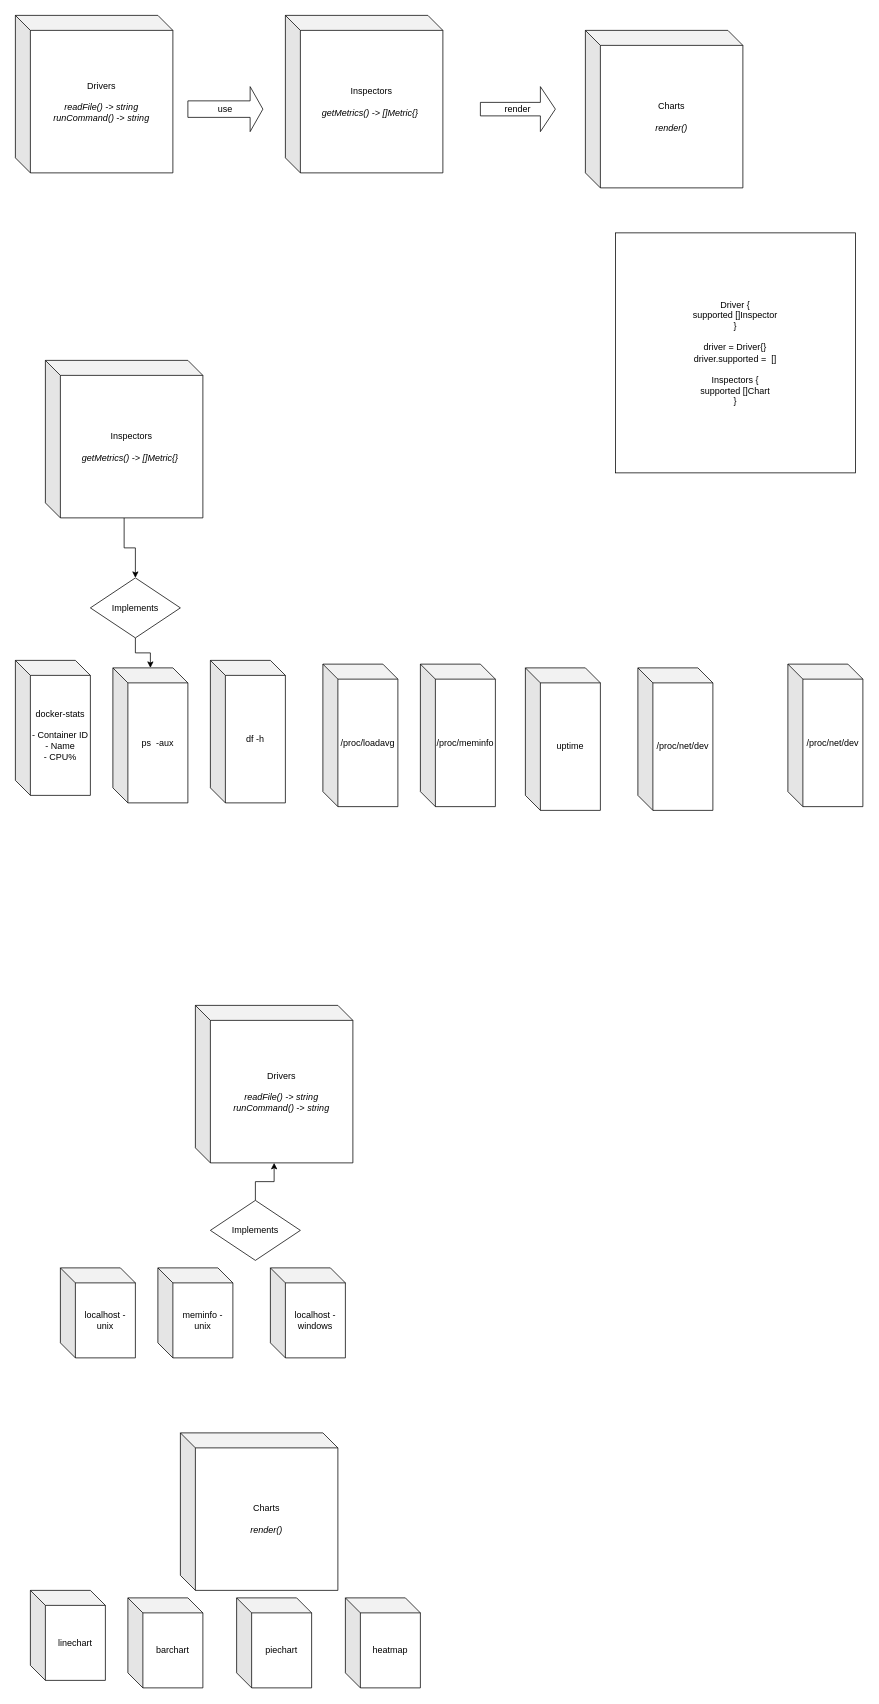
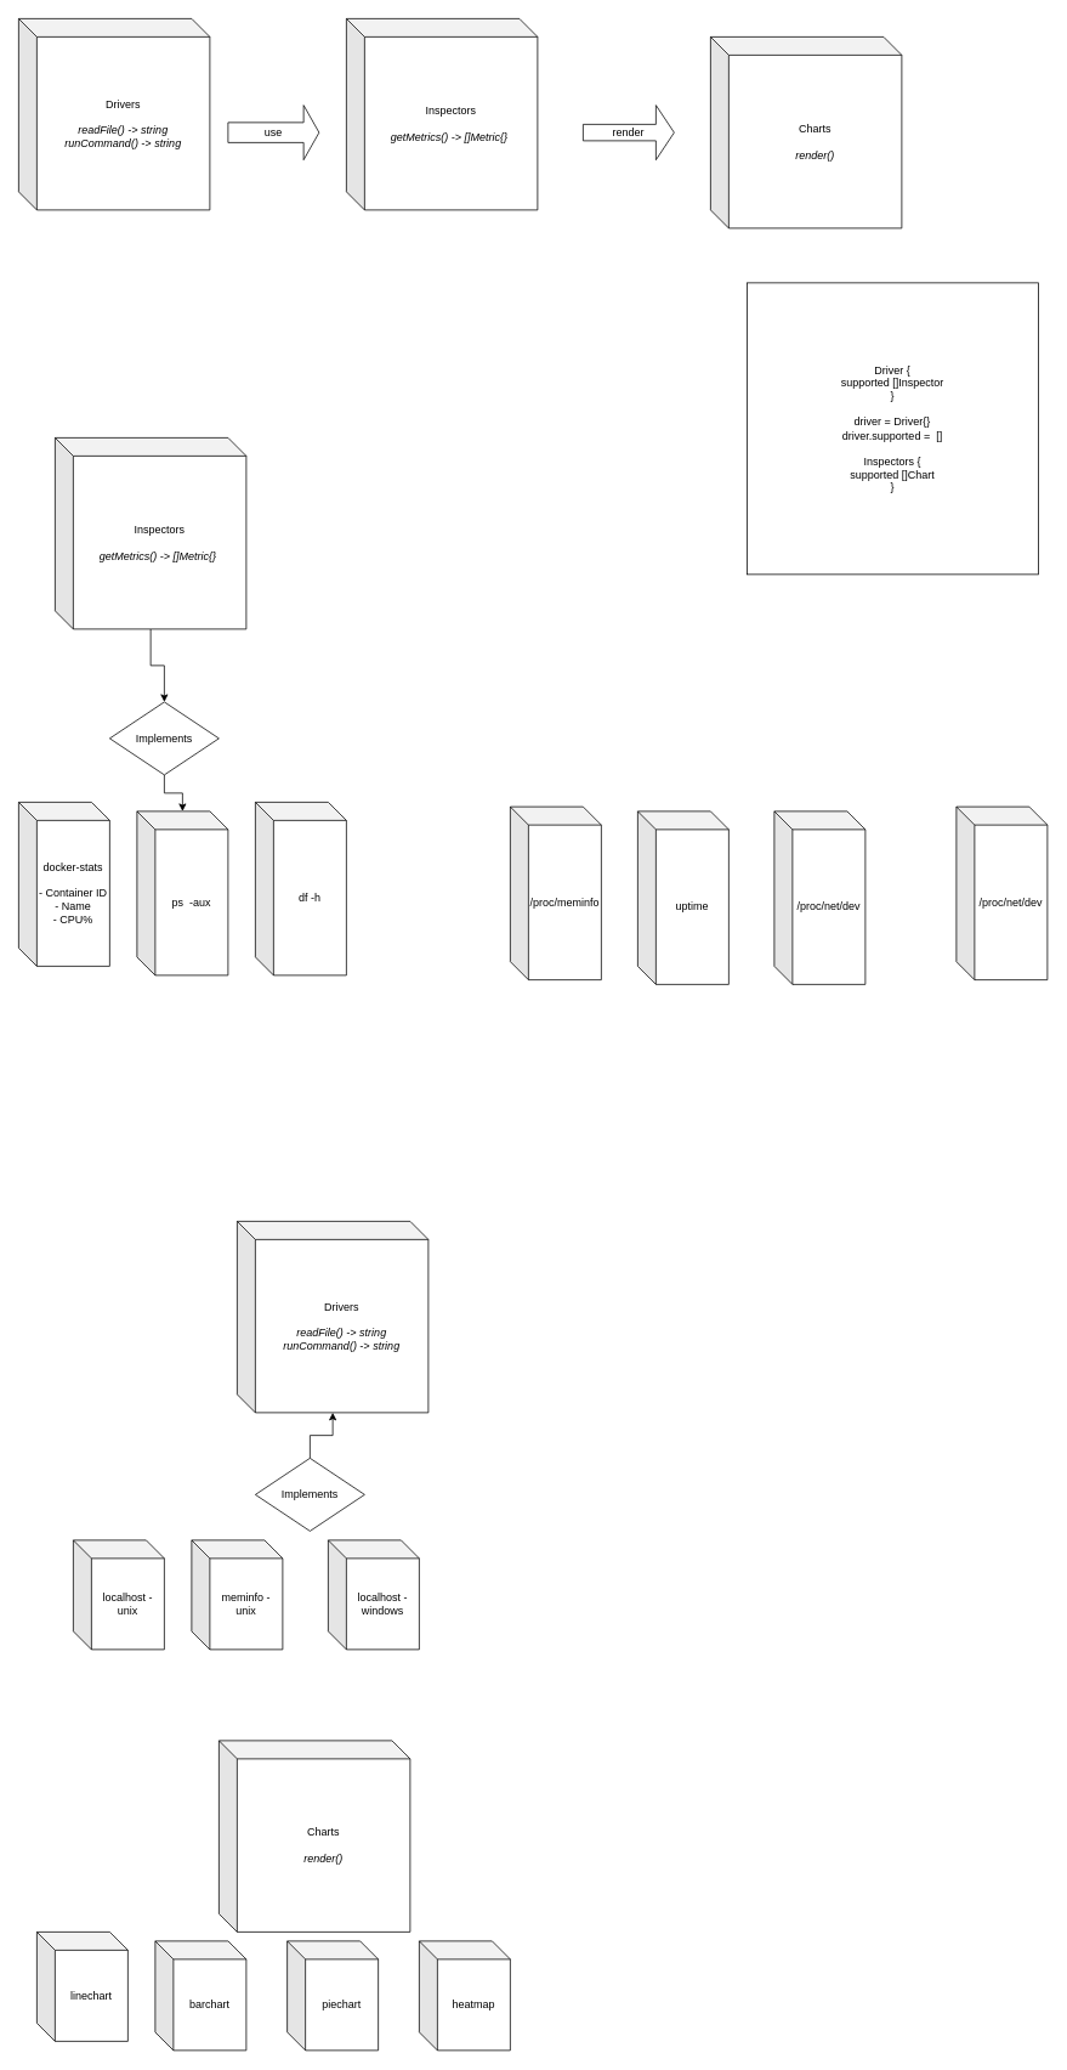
- <mxCell id="9" value="/proc/loadavg" style="shape=cube;whiteSpace=wrap;html=1;boundedLbl=1;backgroundOutline=1;darkOpacity=0.05;darkOpacity2=0.1;" vertex="1" parent="1"><mxGeometry x="430" y="885" width="100" height="190" as="geometry" /></mxCell>
